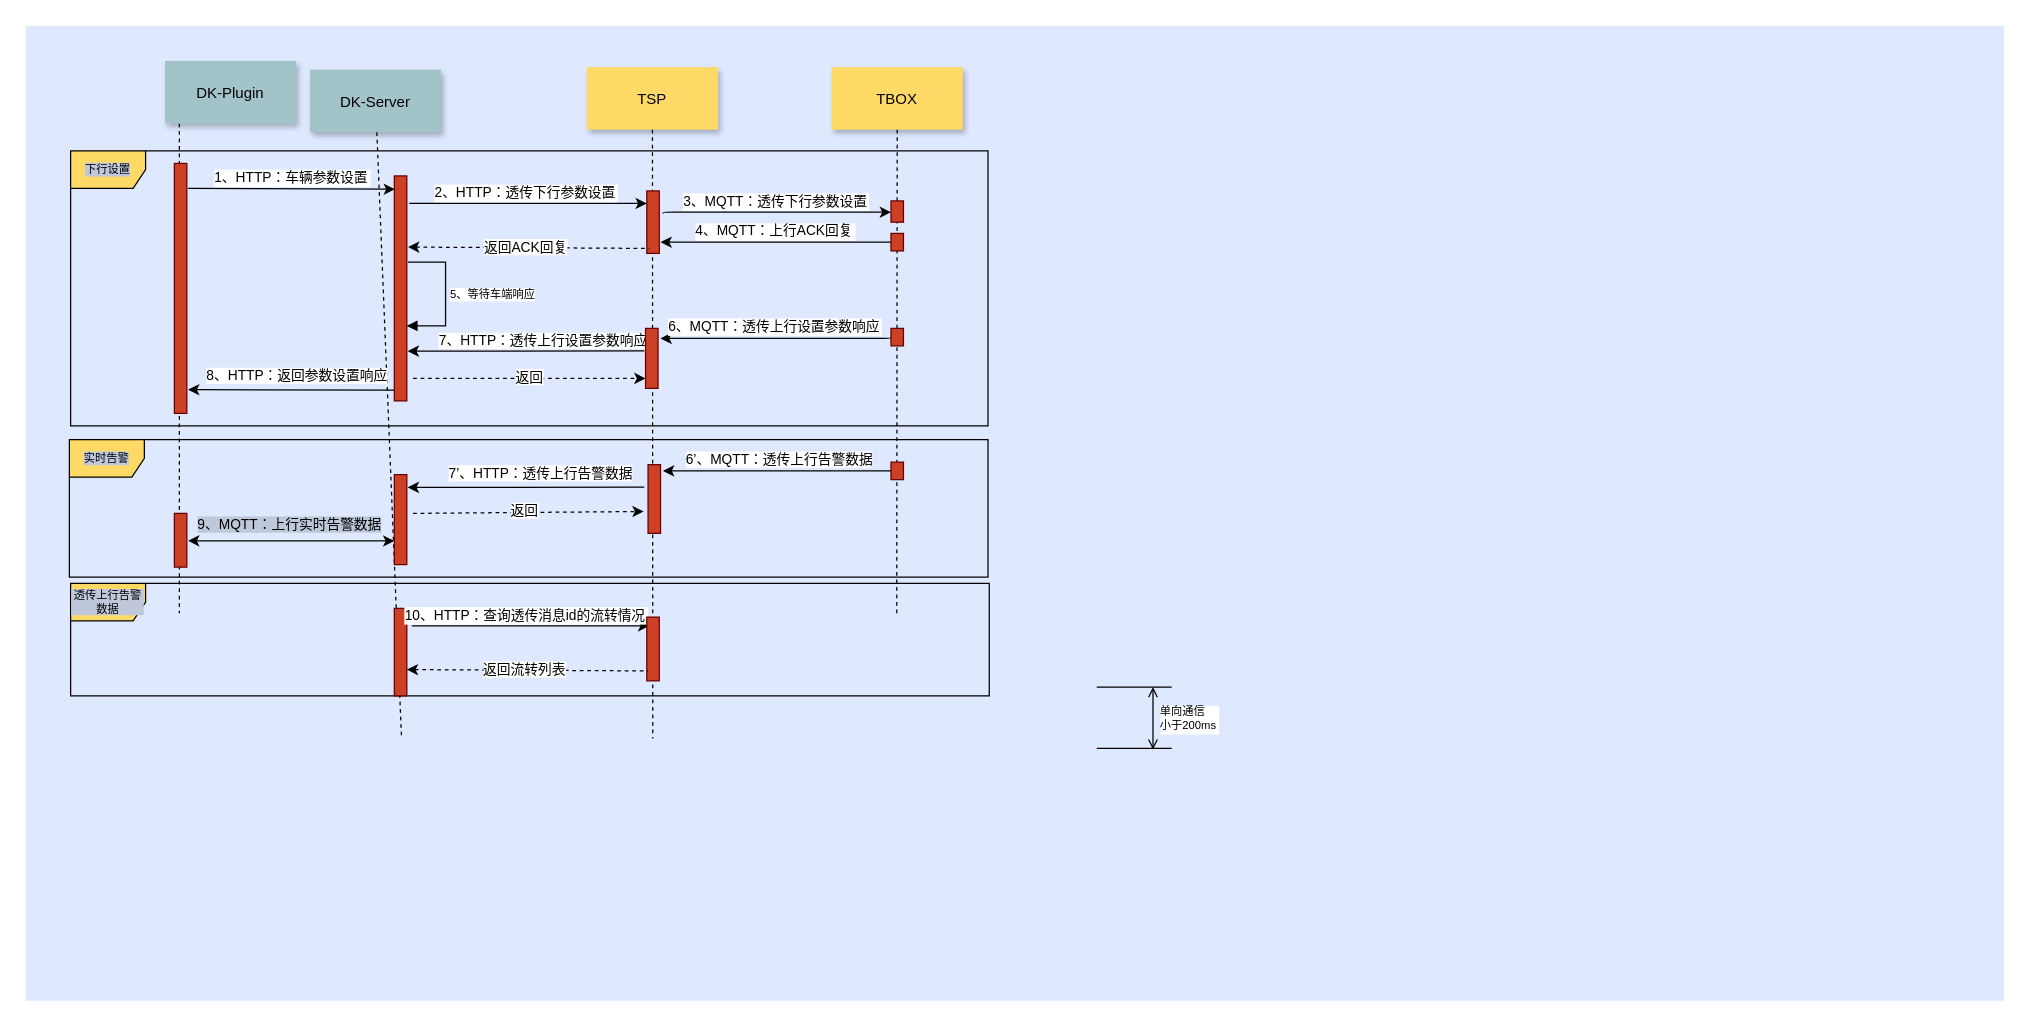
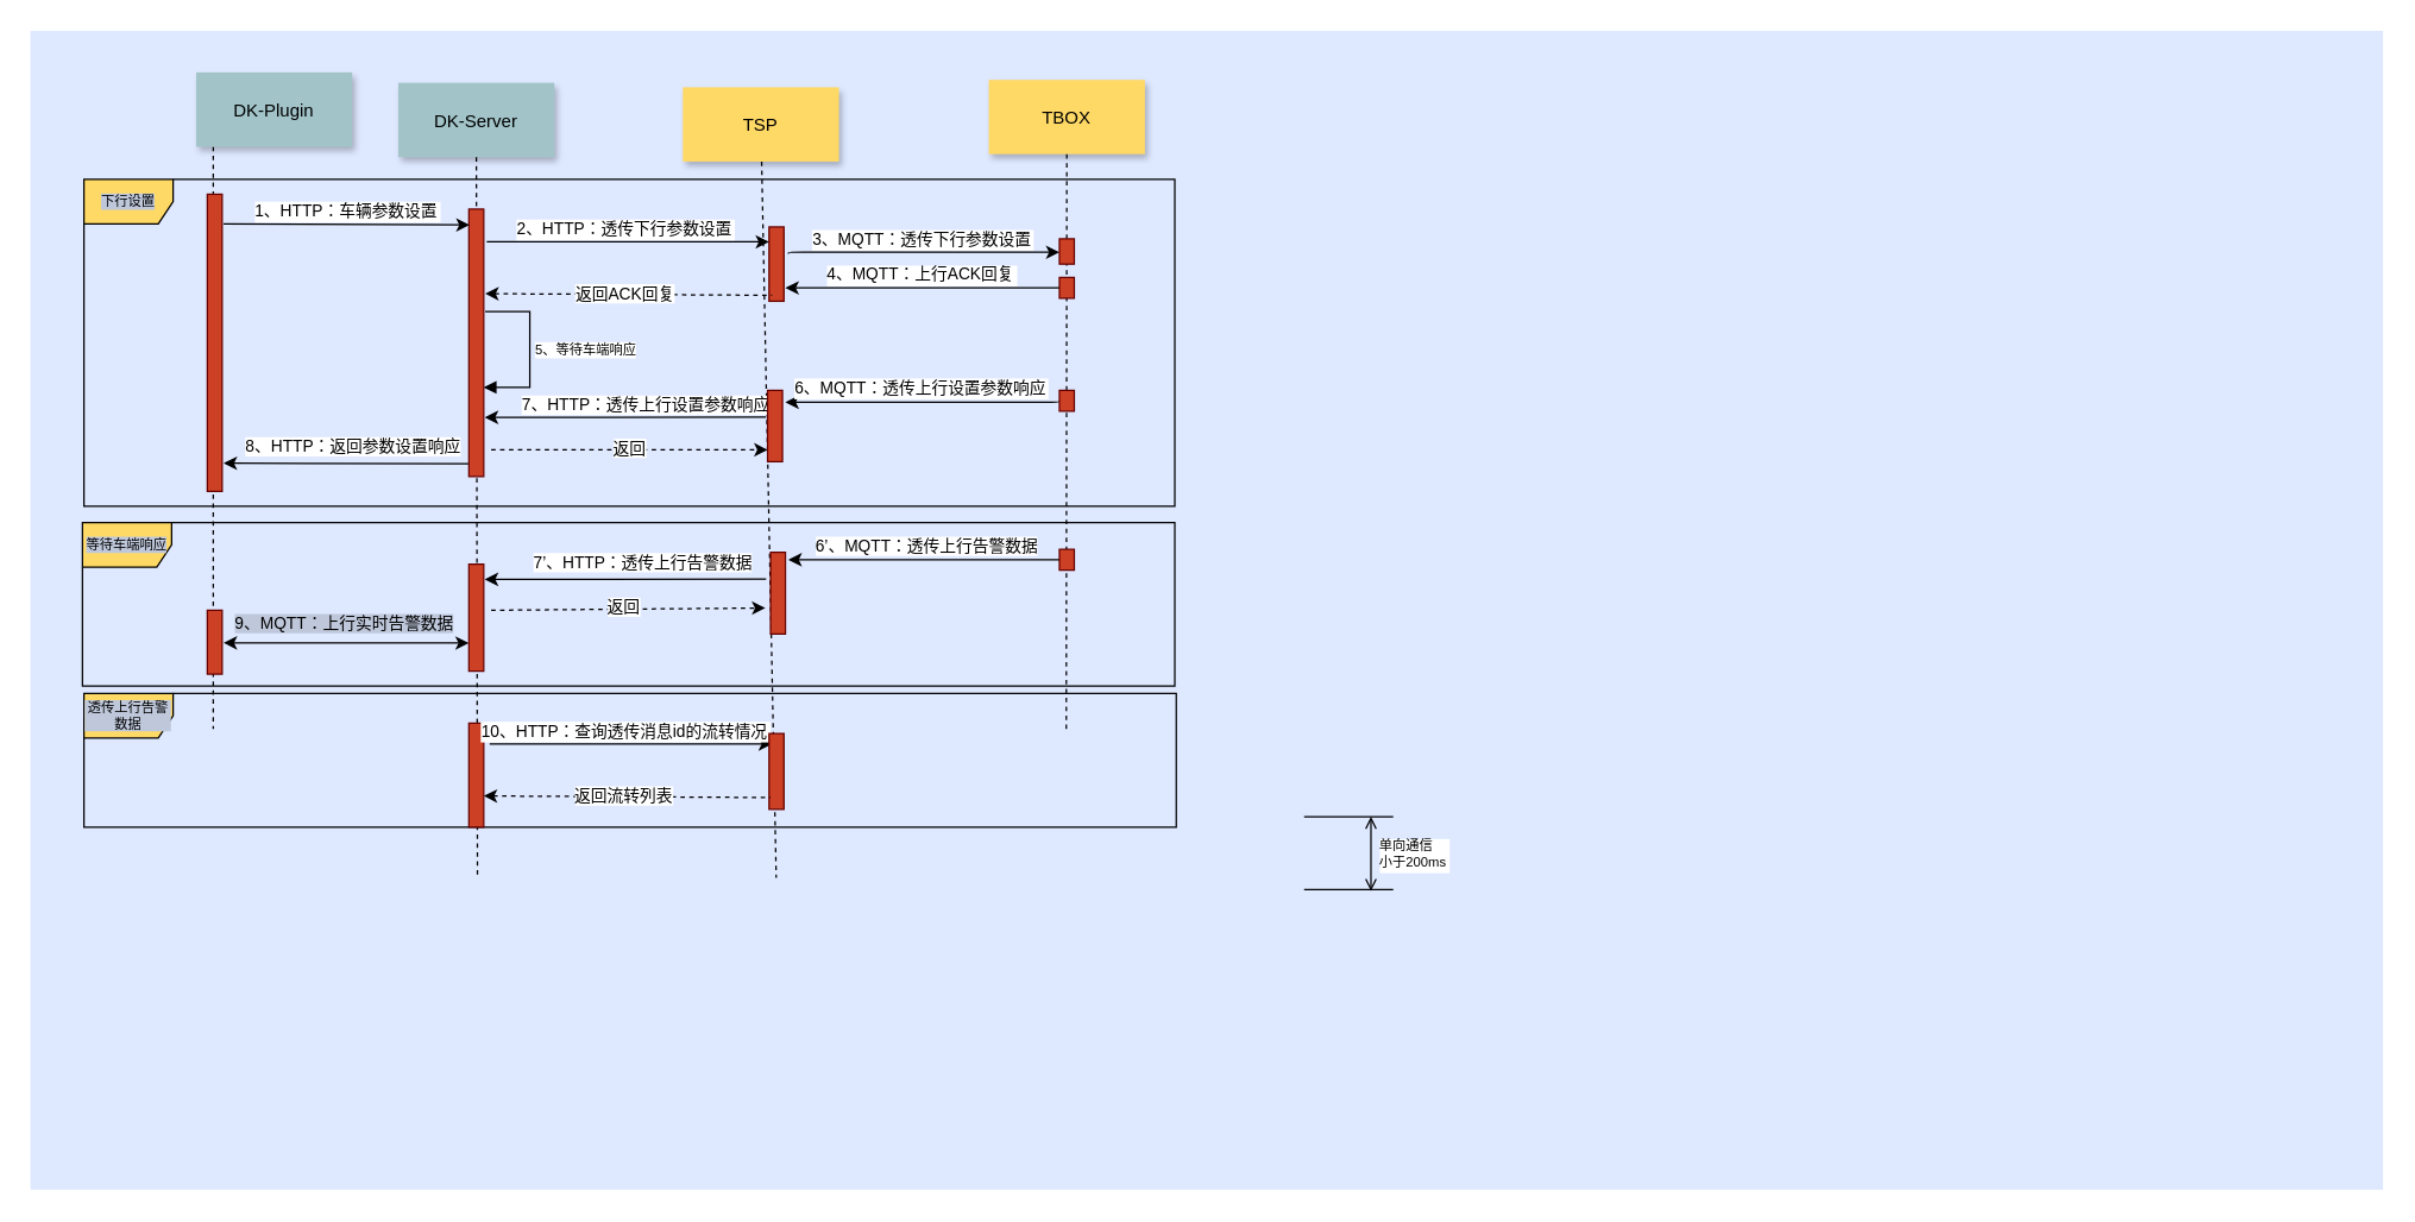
- <mxCell id="14" value="TSP" style="shadow=1;fillColor=#FFD966;strokeColor=none" parent="1" vertex="1"><mxGeometry x="469" y="53" width="105" height="50" as="geometry" /></mxCell>
+ <mxCell id="14" value="TSP" style="shadow=1;fillColor=#FFD966;strokeColor=none" parent="1" vertex="1"><mxGeometry x="459" y="58" width="105" height="50" as="geometry" /></mxCell>
- <mxCell id="6" value="DK-Server" style="shadow=1;fillColor=#A2C4C9;strokeColor=none" parent="1" vertex="1"><mxGeometry x="247.5" y="55" width="105" height="50" as="geometry" /></mxCell>
+ <mxCell id="6" value="DK-Server" style="shadow=1;fillColor=#A2C4C9;strokeColor=none" parent="1" vertex="1"><mxGeometry x="267.5" y="55" width="105" height="50" as="geometry" /></mxCell>
- <mxCell id="4" value="实时告警" style="shape=umlFrame;whiteSpace=wrap;html=1;labelBackgroundColor=#BFC8DB;fontSize=9;fillColor=#FFD966;" parent="1" vertex="1"><mxGeometry x="55" y="351" width="735" height="110" as="geometry" /></mxCell>
+ <mxCell id="4" value="等待车端响应" style="shape=umlFrame;whiteSpace=wrap;html=1;labelBackgroundColor=#BFC8DB;fontSize=9;fillColor=#FFD966;" parent="1" vertex="1"><mxGeometry x="55" y="351" width="735" height="110" as="geometry" /></mxCell>
